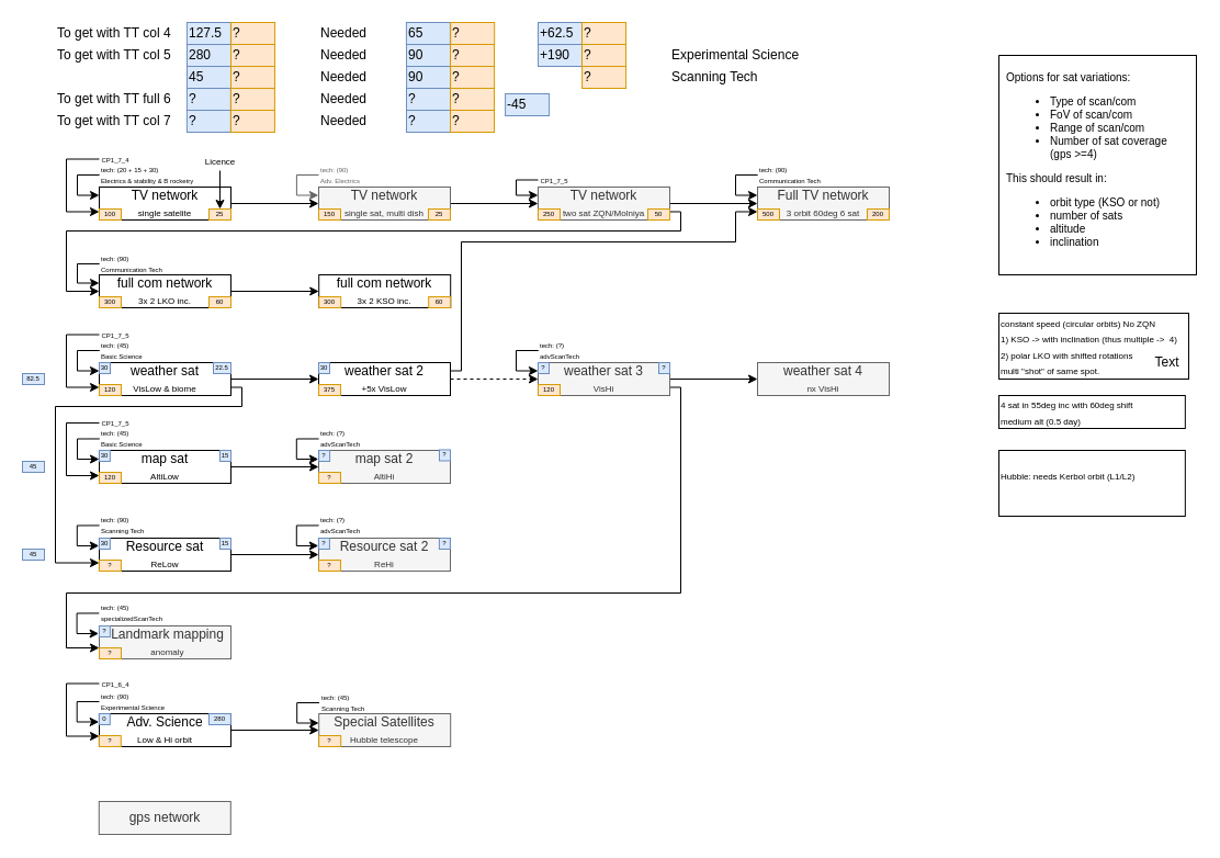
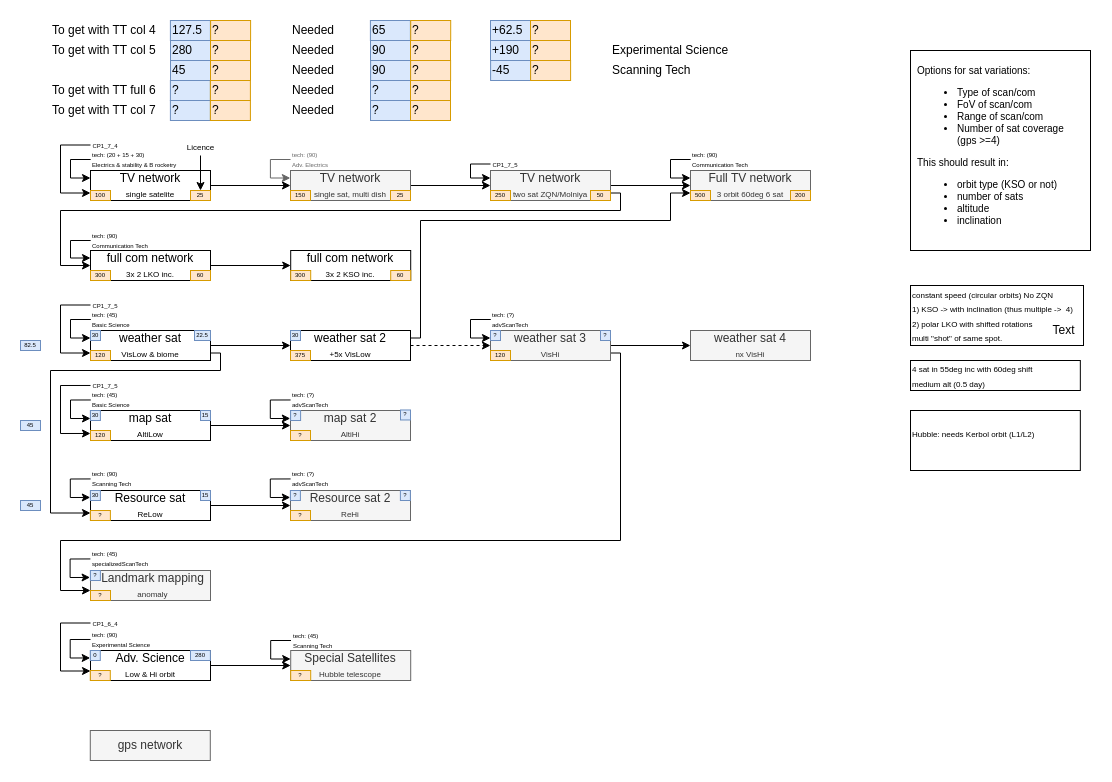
- <mxCell id="133" value="-45" style="text;html=1;strokeColor=#6c8ebf;fillColor=#dae8fc;align=left;verticalAlign=middle;whiteSpace=wrap;rounded=0;" parent="1" vertex="1"><mxGeometry x="460.1" y="85" width="40" height="20" as="geometry" /></mxCell>
+ <mxCell id="133" value="-45" style="text;html=1;strokeColor=#6c8ebf;fillColor=#dae8fc;align=left;verticalAlign=middle;whiteSpace=wrap;rounded=0;" parent="1" vertex="1"><mxGeometry x="490.1" y="60" width="40" height="20" as="geometry" /></mxCell>
